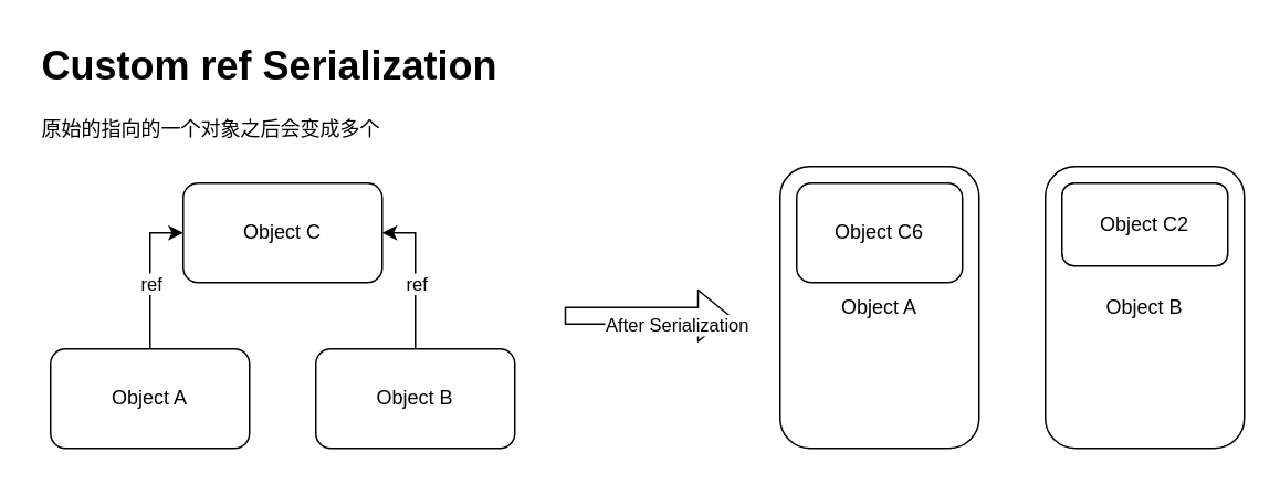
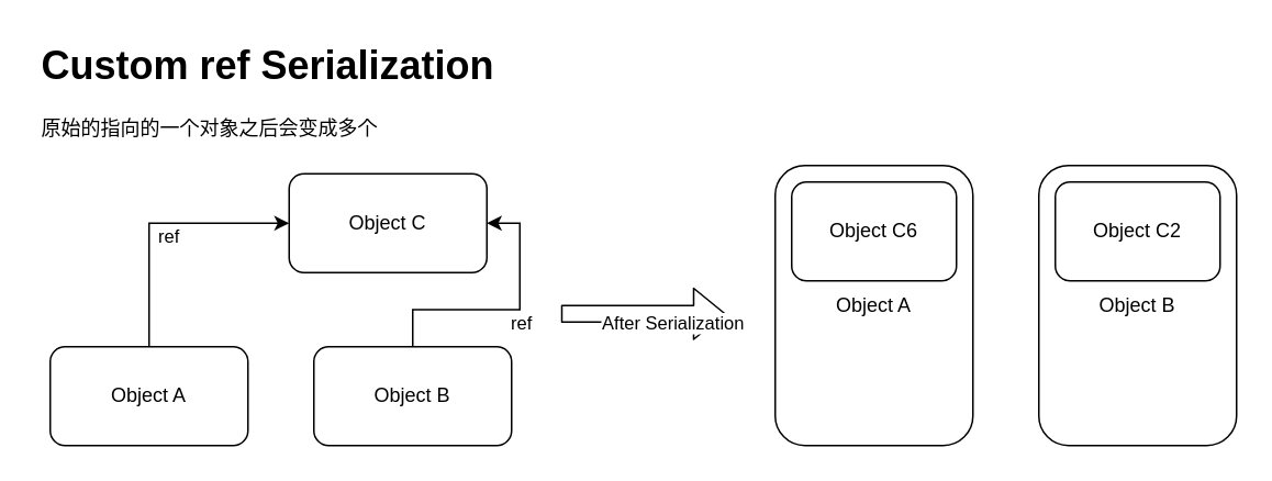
- <mxCell id="12" value="&lt;span&gt;Object C2&lt;/span&gt;" style="rounded=1;whiteSpace=wrap;html=1;" parent="1" vertex="1"><mxGeometry x="640" y="110" width="100" height="50" as="geometry" /></mxCell>
+ <mxCell id="12" value="&lt;span&gt;Object C2&lt;/span&gt;" style="rounded=1;whiteSpace=wrap;html=1;" parent="1" vertex="1"><mxGeometry x="640" y="110" width="100" height="60" as="geometry" /></mxCell>
- <mxCell id="8" value="&lt;span&gt;Object C&lt;/span&gt;" style="rounded=1;whiteSpace=wrap;html=1;" parent="1" vertex="1"><mxGeometry x="110" y="110" width="120" height="60" as="geometry" /></mxCell>
+ <mxCell id="8" value="&lt;span&gt;Object C&lt;/span&gt;" style="rounded=1;whiteSpace=wrap;html=1;" parent="1" vertex="1"><mxGeometry x="175" y="105" width="120" height="60" as="geometry" /></mxCell>
